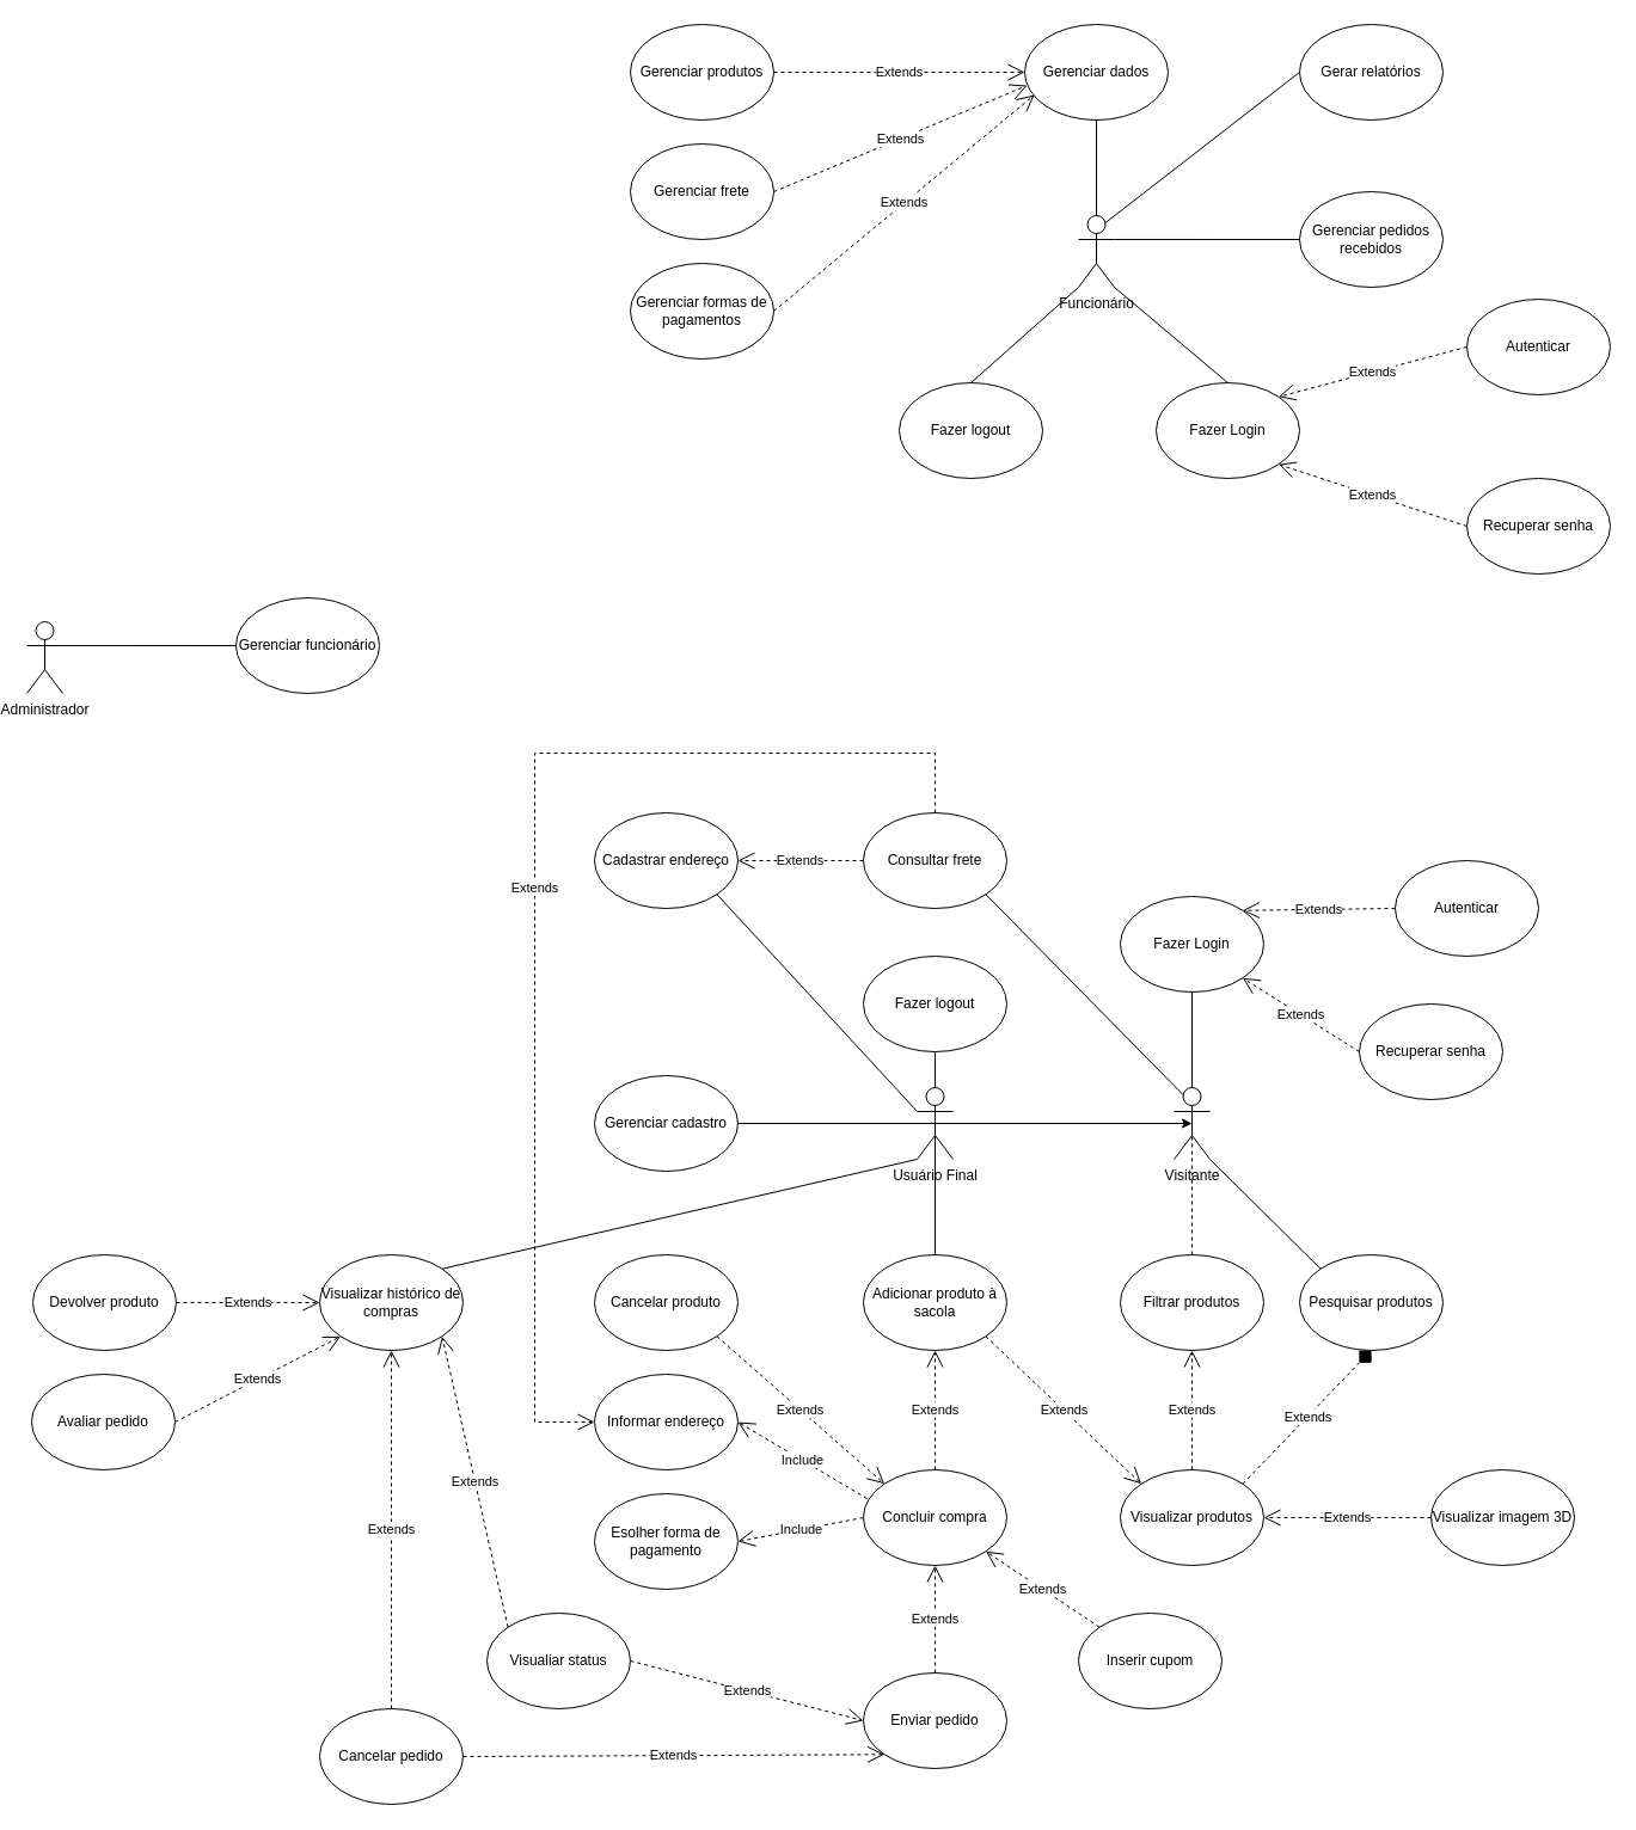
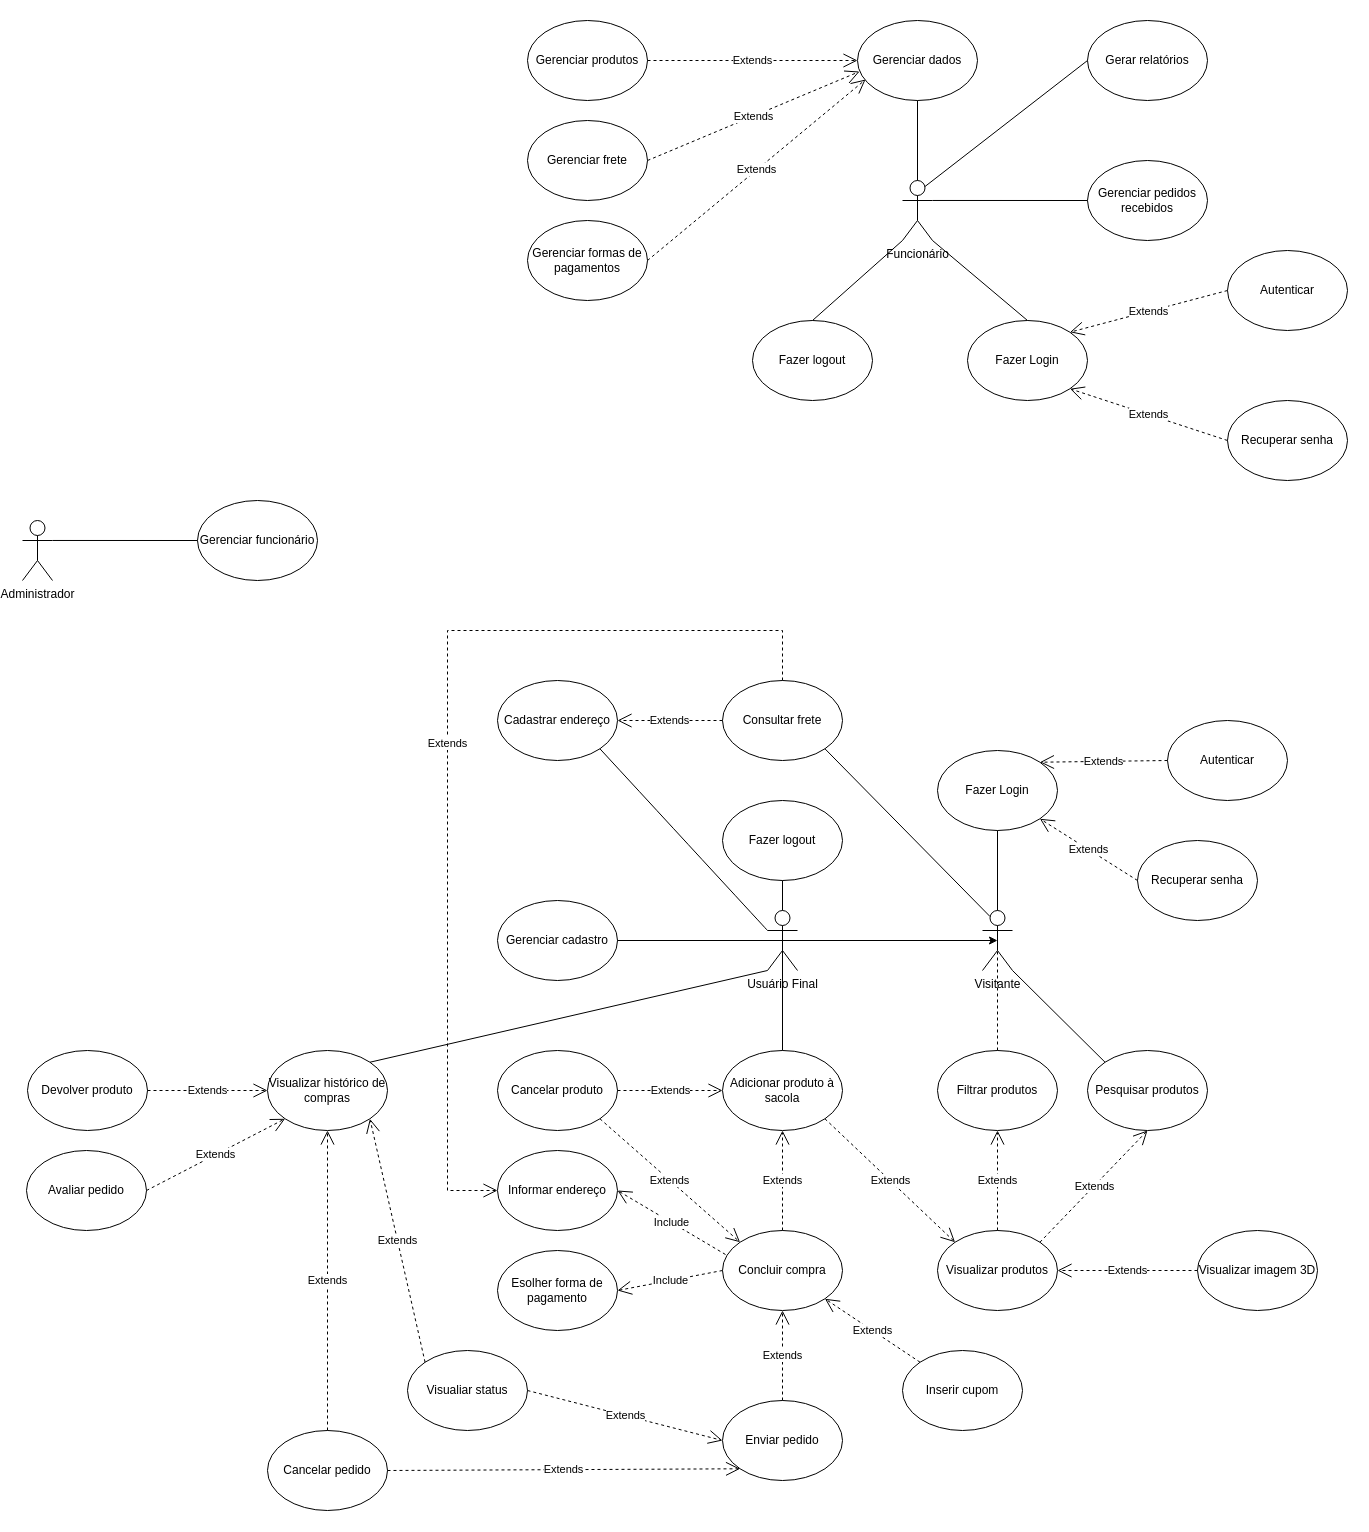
+ <mxCell id="51" value="Extends" style="endArrow=open;endSize=12;dashed=1;html=1;rounded=0;exitX=1;exitY=0.5;exitDx=0;exitDy=0;entryX=0;entryY=0.5;entryDx=0;entryDy=0;" parent="1" source="32" target="31" edge="1"><mxGeometry width="160" relative="1" as="geometry"><mxPoint x="735" y="1150" as="sourcePoint" /><mxPoint x="595" y="1150" as="targetPoint" /></mxGeometry></mxCell>
- <mxCell id="47" value="Extends" style="endArrow=diamond;endSize=12;dashed=1;html=1;rounded=0;exitX=1;exitY=0;exitDx=0;exitDy=0;entryX=0.5;entryY=1;entryDx=0;entryDy=0;" parent="1" source="30" target="29" edge="1"><mxGeometry width="160" relative="1" as="geometry"><mxPoint x="1363" y="1182" as="sourcePoint" /><mxPoint x="1205" y="1130" as="targetPoint" /></mxGeometry></mxCell>
+ <mxCell id="47" value="Extends" style="endArrow=open;endSize=12;dashed=1;html=1;rounded=0;exitX=1;exitY=0;exitDx=0;exitDy=0;entryX=0.5;entryY=1;entryDx=0;entryDy=0;" parent="1" source="30" target="29" edge="1"><mxGeometry width="160" relative="1" as="geometry"><mxPoint x="1363" y="1182" as="sourcePoint" /><mxPoint x="1205" y="1130" as="targetPoint" /></mxGeometry></mxCell>
